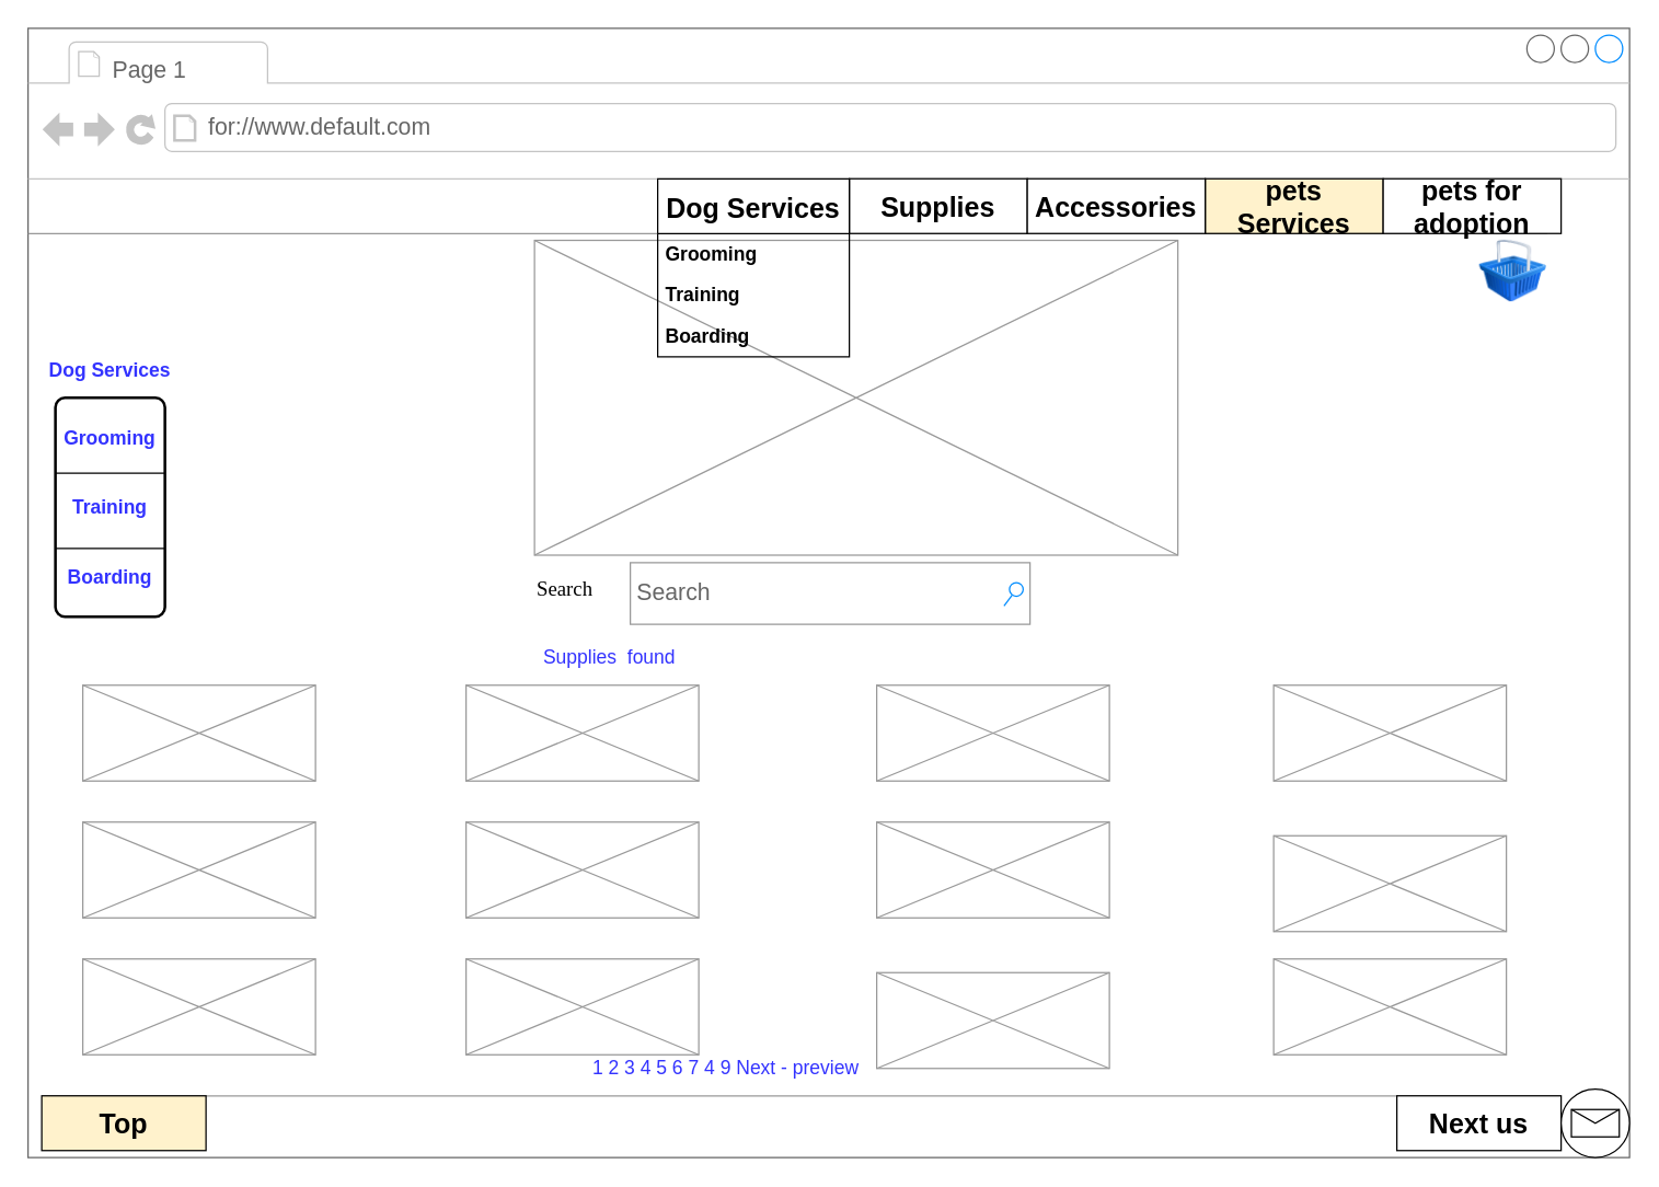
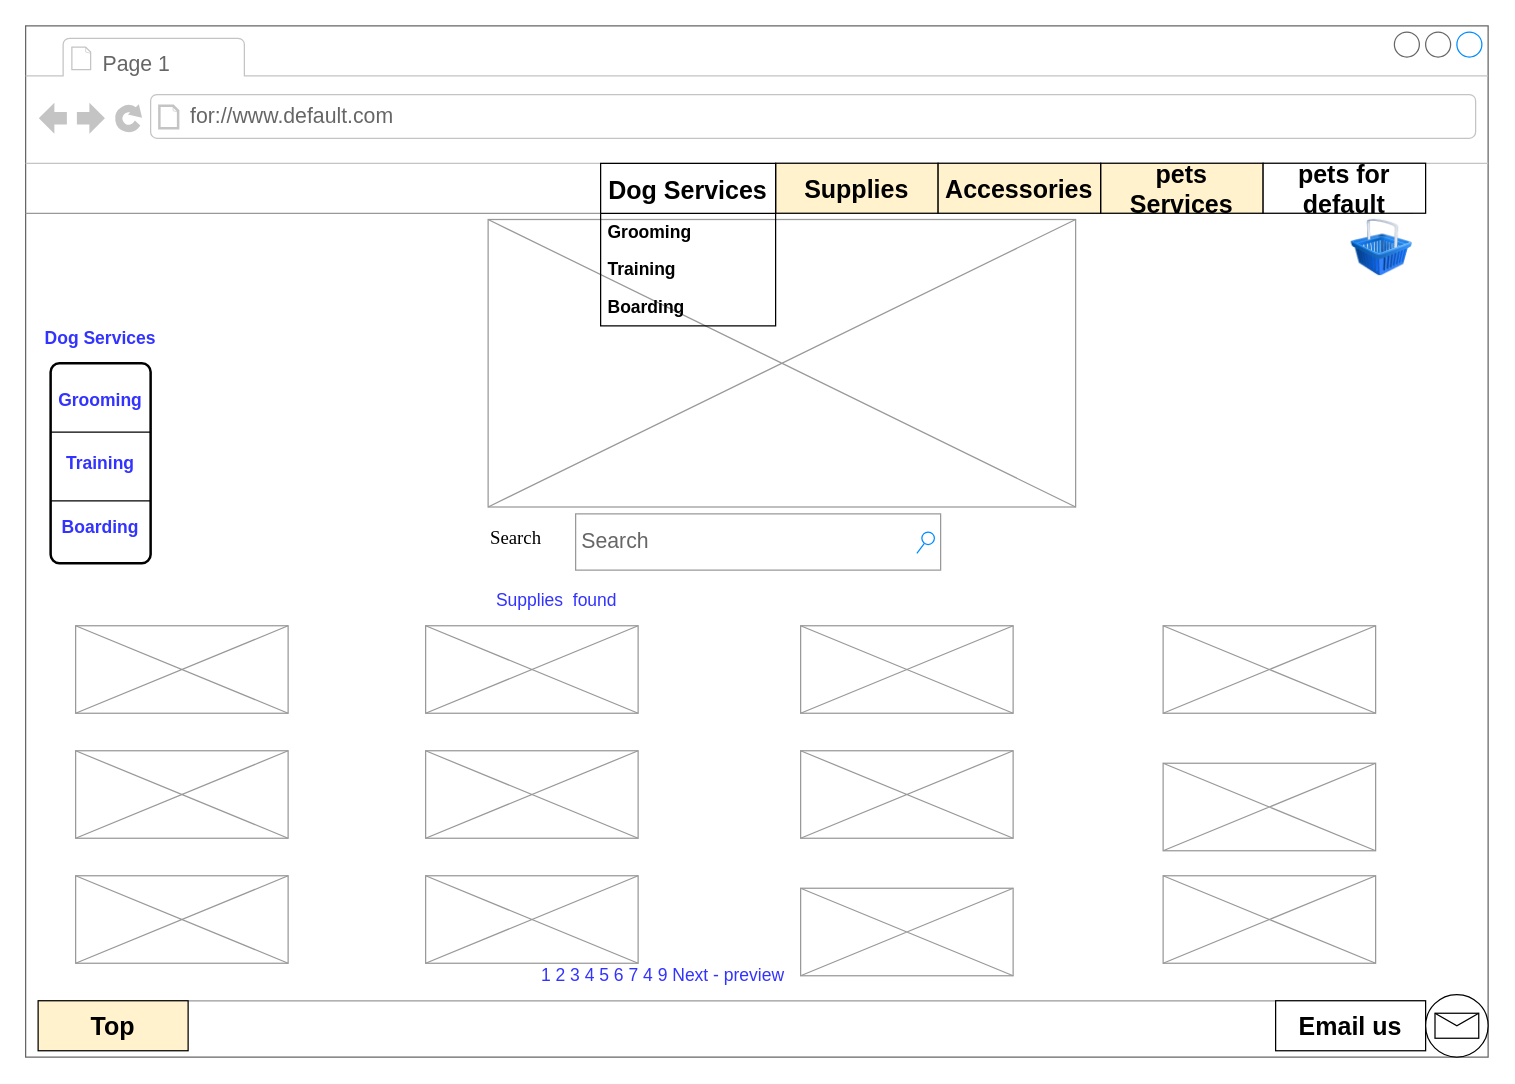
- <mxCell id="24" value="&lt;b&gt;&lt;font style=&quot;font-size: 20px&quot;&gt;Supplies&lt;/font&gt;&lt;/b&gt;" style="rounded=0;whiteSpace=wrap;html=1;" vertex="1" parent="2"><mxGeometry x="600" y="110" width="130" height="40" as="geometry" /></mxCell>
+ <mxCell id="24" value="&lt;b&gt;&lt;font style=&quot;font-size: 20px&quot;&gt;Supplies&lt;/font&gt;&lt;/b&gt;" style="rounded=0;whiteSpace=wrap;html=1;fillColor=#fff2cc;" vertex="1" parent="2"><mxGeometry x="600" y="110" width="130" height="40" as="geometry" /></mxCell>
- <mxCell id="31" value="&lt;b&gt;&lt;font style=&quot;font-size: 20px&quot;&gt;Accessories&lt;/font&gt;&lt;/b&gt;" style="rounded=0;whiteSpace=wrap;html=1;" vertex="1" parent="2"><mxGeometry x="730" y="110" width="130" height="40" as="geometry" /></mxCell>
+ <mxCell id="31" value="&lt;b&gt;&lt;font style=&quot;font-size: 20px&quot;&gt;Accessories&lt;/font&gt;&lt;/b&gt;" style="rounded=0;whiteSpace=wrap;html=1;fillColor=#fff2cc;" vertex="1" parent="2"><mxGeometry x="730" y="110" width="130" height="40" as="geometry" /></mxCell>
- <mxCell id="30" value="&lt;b&gt;&lt;font style=&quot;font-size: 20px&quot;&gt;pets for adoption&lt;/font&gt;&lt;/b&gt;" style="rounded=0;whiteSpace=wrap;html=1;" vertex="1" parent="2"><mxGeometry x="990" y="110" width="130" height="40" as="geometry" /></mxCell>
+ <mxCell id="30" value="&lt;b&gt;&lt;font style=&quot;font-size: 20px&quot;&gt;pets for default&lt;/font&gt;&lt;/b&gt;" style="rounded=0;whiteSpace=wrap;html=1;" vertex="1" parent="2"><mxGeometry x="990" y="110" width="130" height="40" as="geometry" /></mxCell>
- <mxCell id="22" value="&lt;b&gt;&lt;font style=&quot;font-size: 20px&quot;&gt;Next us&lt;/font&gt;&lt;/b&gt;" style="rounded=0;whiteSpace=wrap;html=1;" vertex="1" parent="2"><mxGeometry x="1000" y="780" width="120" height="40" as="geometry" /></mxCell>
+ <mxCell id="22" value="&lt;b&gt;&lt;font style=&quot;font-size: 20px&quot;&gt;Email us&lt;/font&gt;&lt;/b&gt;" style="rounded=0;whiteSpace=wrap;html=1;" vertex="1" parent="2"><mxGeometry x="1000" y="780" width="120" height="40" as="geometry" /></mxCell>
